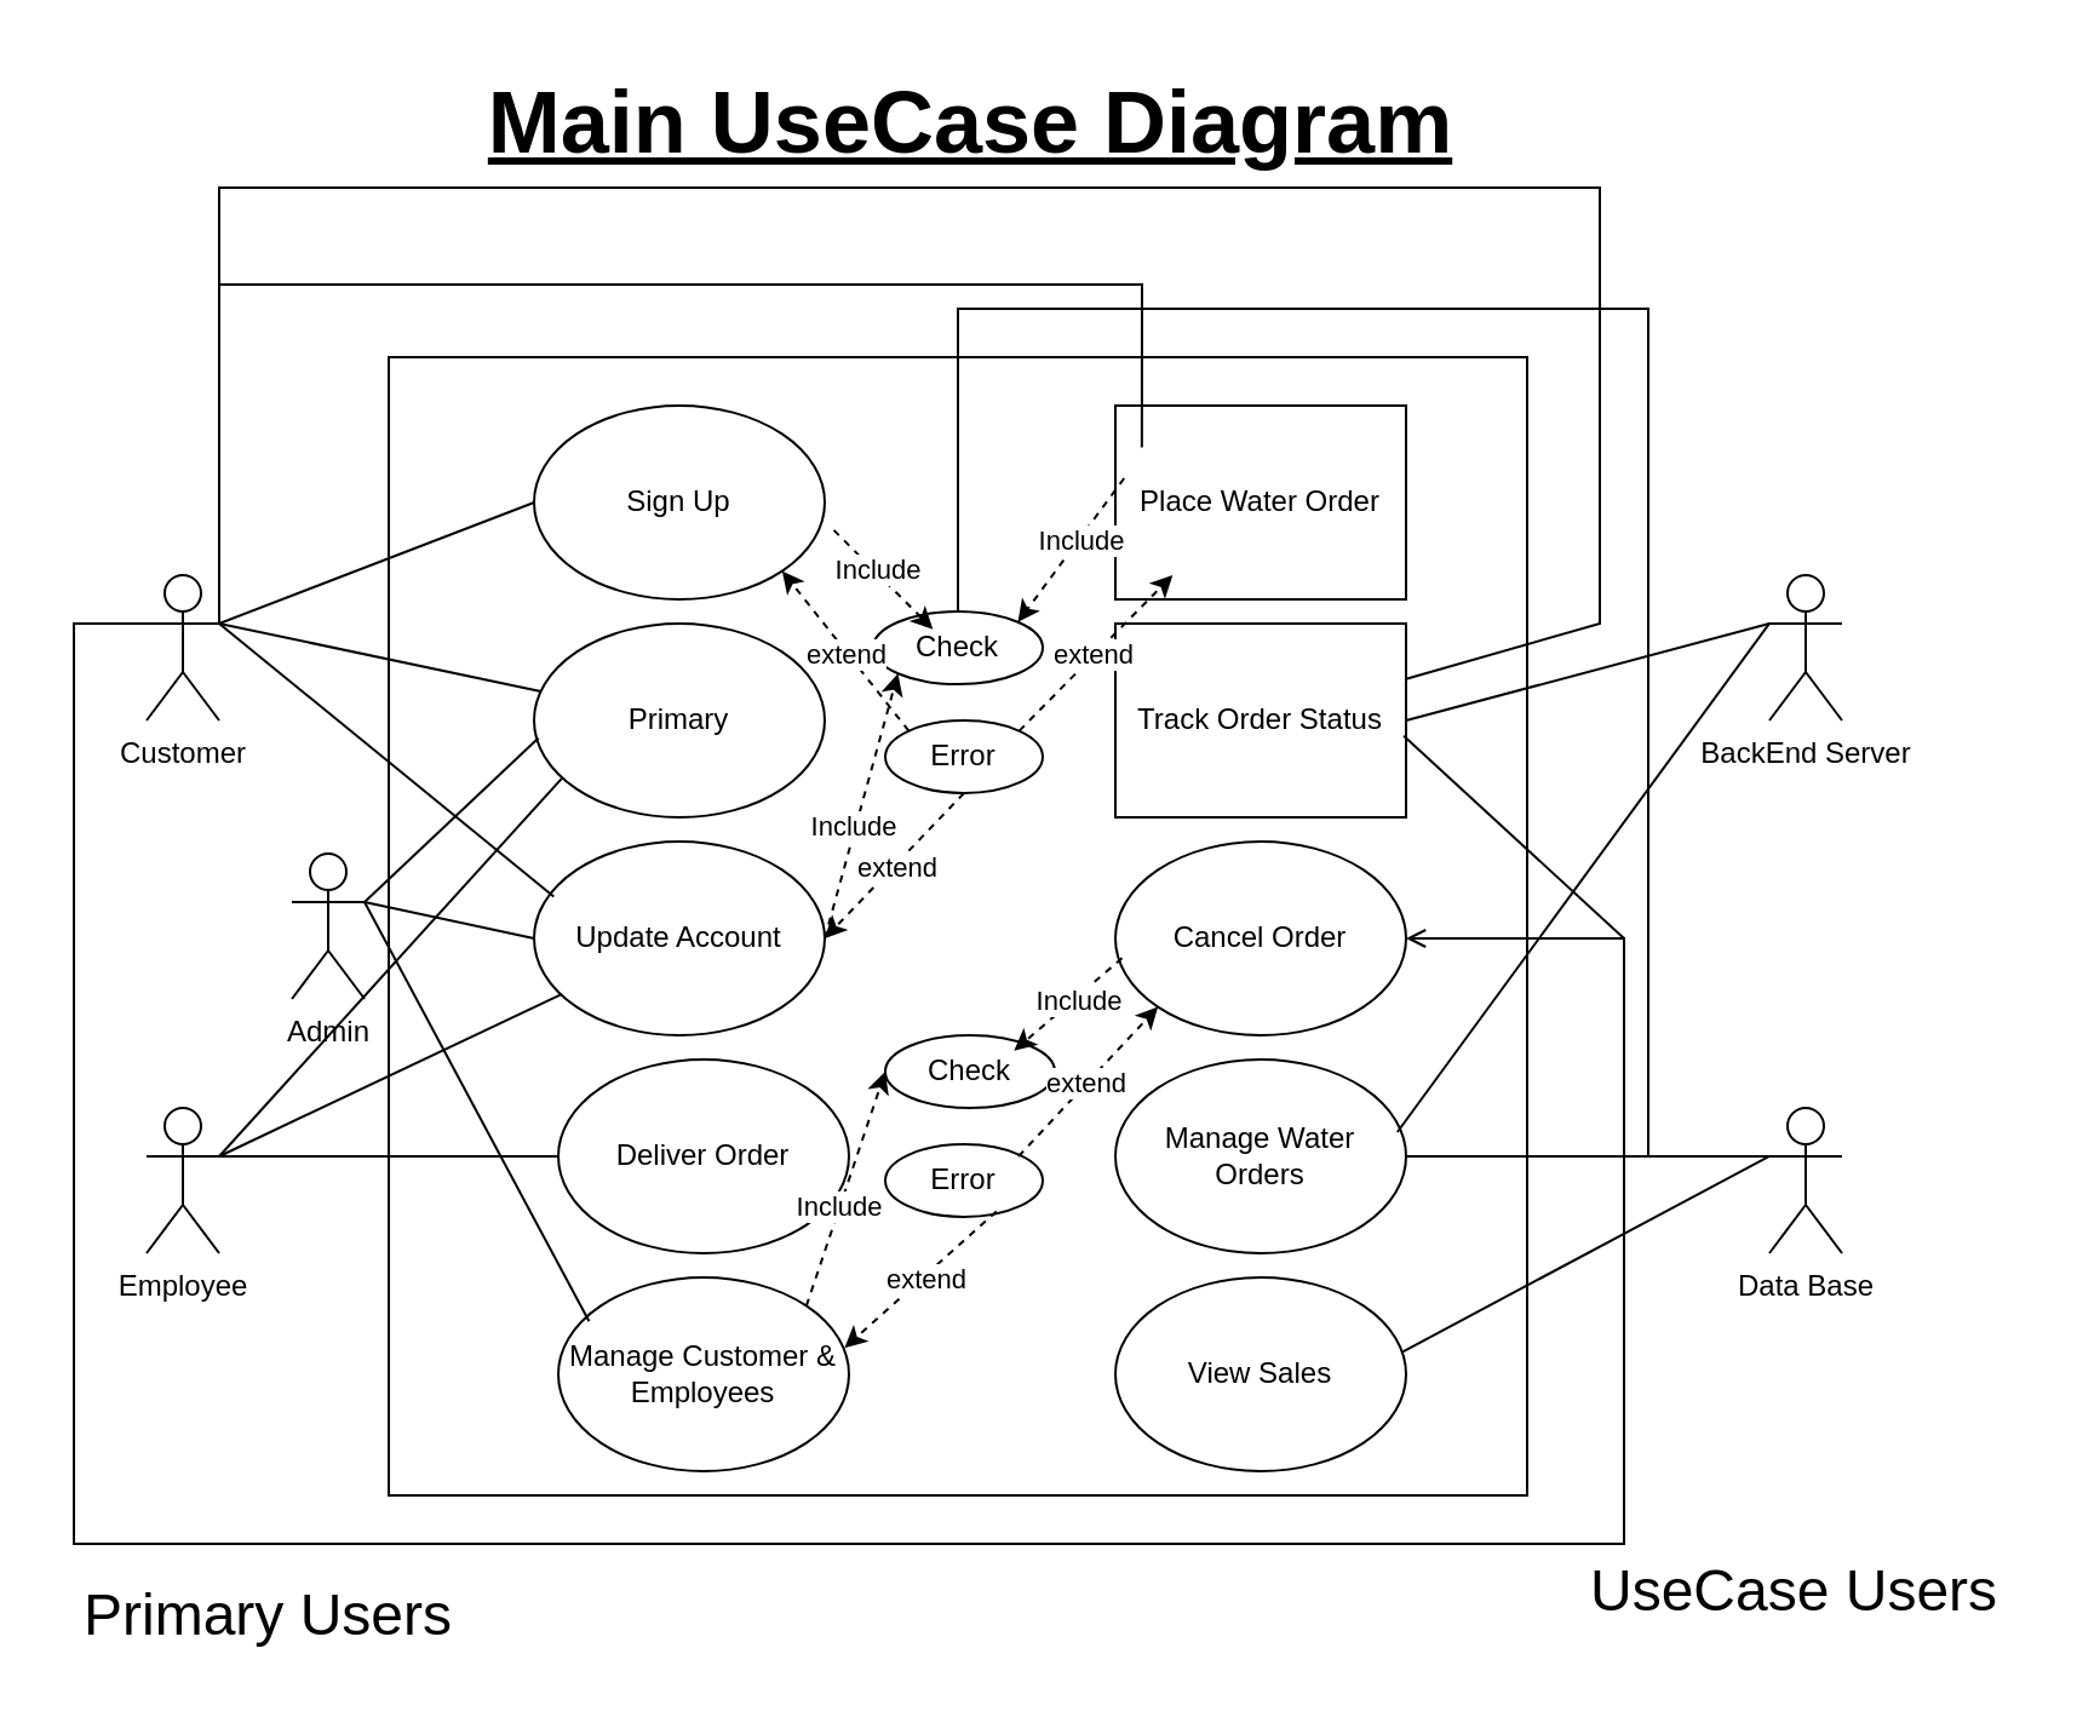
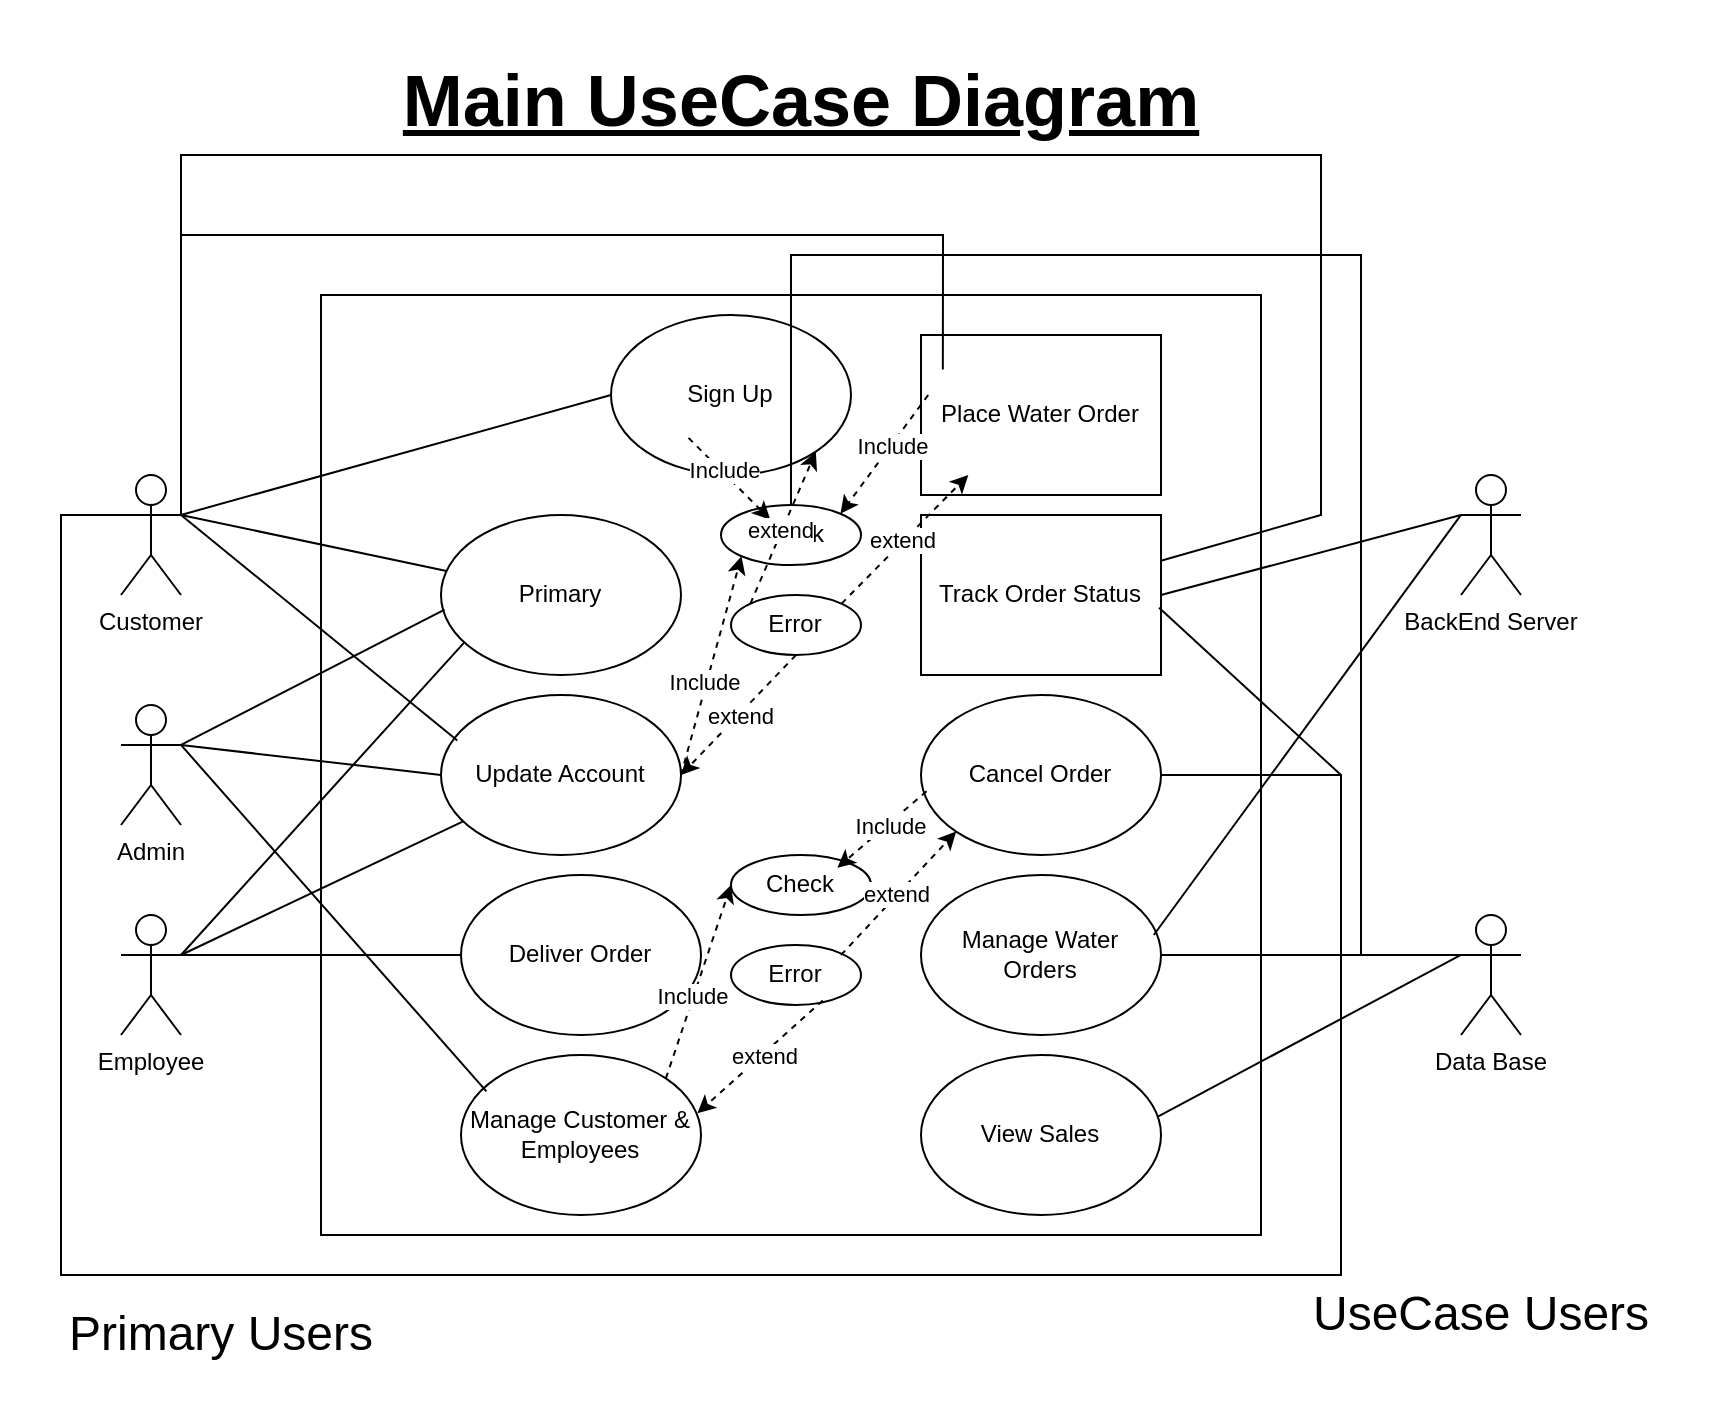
- <mxCell id="8" value="Sign Up" style="ellipse;whiteSpace=wrap;html=1;" vertex="1" parent="1"><mxGeometry x="220" y="167" width="120" height="80" as="geometry" /></mxCell>
+ <mxCell id="8" value="Sign Up" style="ellipse;whiteSpace=wrap;html=1;" vertex="1" parent="1"><mxGeometry x="305" y="157" width="120" height="80" as="geometry" /></mxCell>
- <mxCell id="4" value="Admin" style="shape=umlActor;verticalLabelPosition=bottom;verticalAlign=top;html=1;outlineConnect=0;" vertex="1" parent="1"><mxGeometry x="120" y="352" width="30" height="60" as="geometry" /></mxCell>
+ <mxCell id="4" value="Admin" style="shape=umlActor;verticalLabelPosition=bottom;verticalAlign=top;html=1;outlineConnect=0;" vertex="1" parent="1"><mxGeometry x="60" y="352" width="30" height="60" as="geometry" /></mxCell>
- <mxCell id="48" value="" style="endArrow=open;html=1;rounded=0;exitX=0;exitY=0.333;exitDx=0;exitDy=0;exitPerimeter=0;" edge="1" parent="1" source="3" target="13"><mxGeometry width="50" height="50" relative="1" as="geometry"><mxPoint x="20" y="217" as="sourcePoint" /><mxPoint x="60" y="37" as="targetPoint" /><Array as="points"><mxPoint x="30" y="257" /><mxPoint x="30" y="637" /><mxPoint x="670" y="637" /><mxPoint x="670" y="387" /></Array></mxGeometry></mxCell>
+ <mxCell id="48" value="" style="endArrow=none;html=1;rounded=0;exitX=0;exitY=0.333;exitDx=0;exitDy=0;exitPerimeter=0;" edge="1" parent="1" source="3" target="13"><mxGeometry width="50" height="50" relative="1" as="geometry"><mxPoint x="20" y="217" as="sourcePoint" /><mxPoint x="60" y="37" as="targetPoint" /><Array as="points"><mxPoint x="30" y="257" /><mxPoint x="30" y="637" /><mxPoint x="670" y="637" /><mxPoint x="670" y="387" /></Array></mxGeometry></mxCell>
